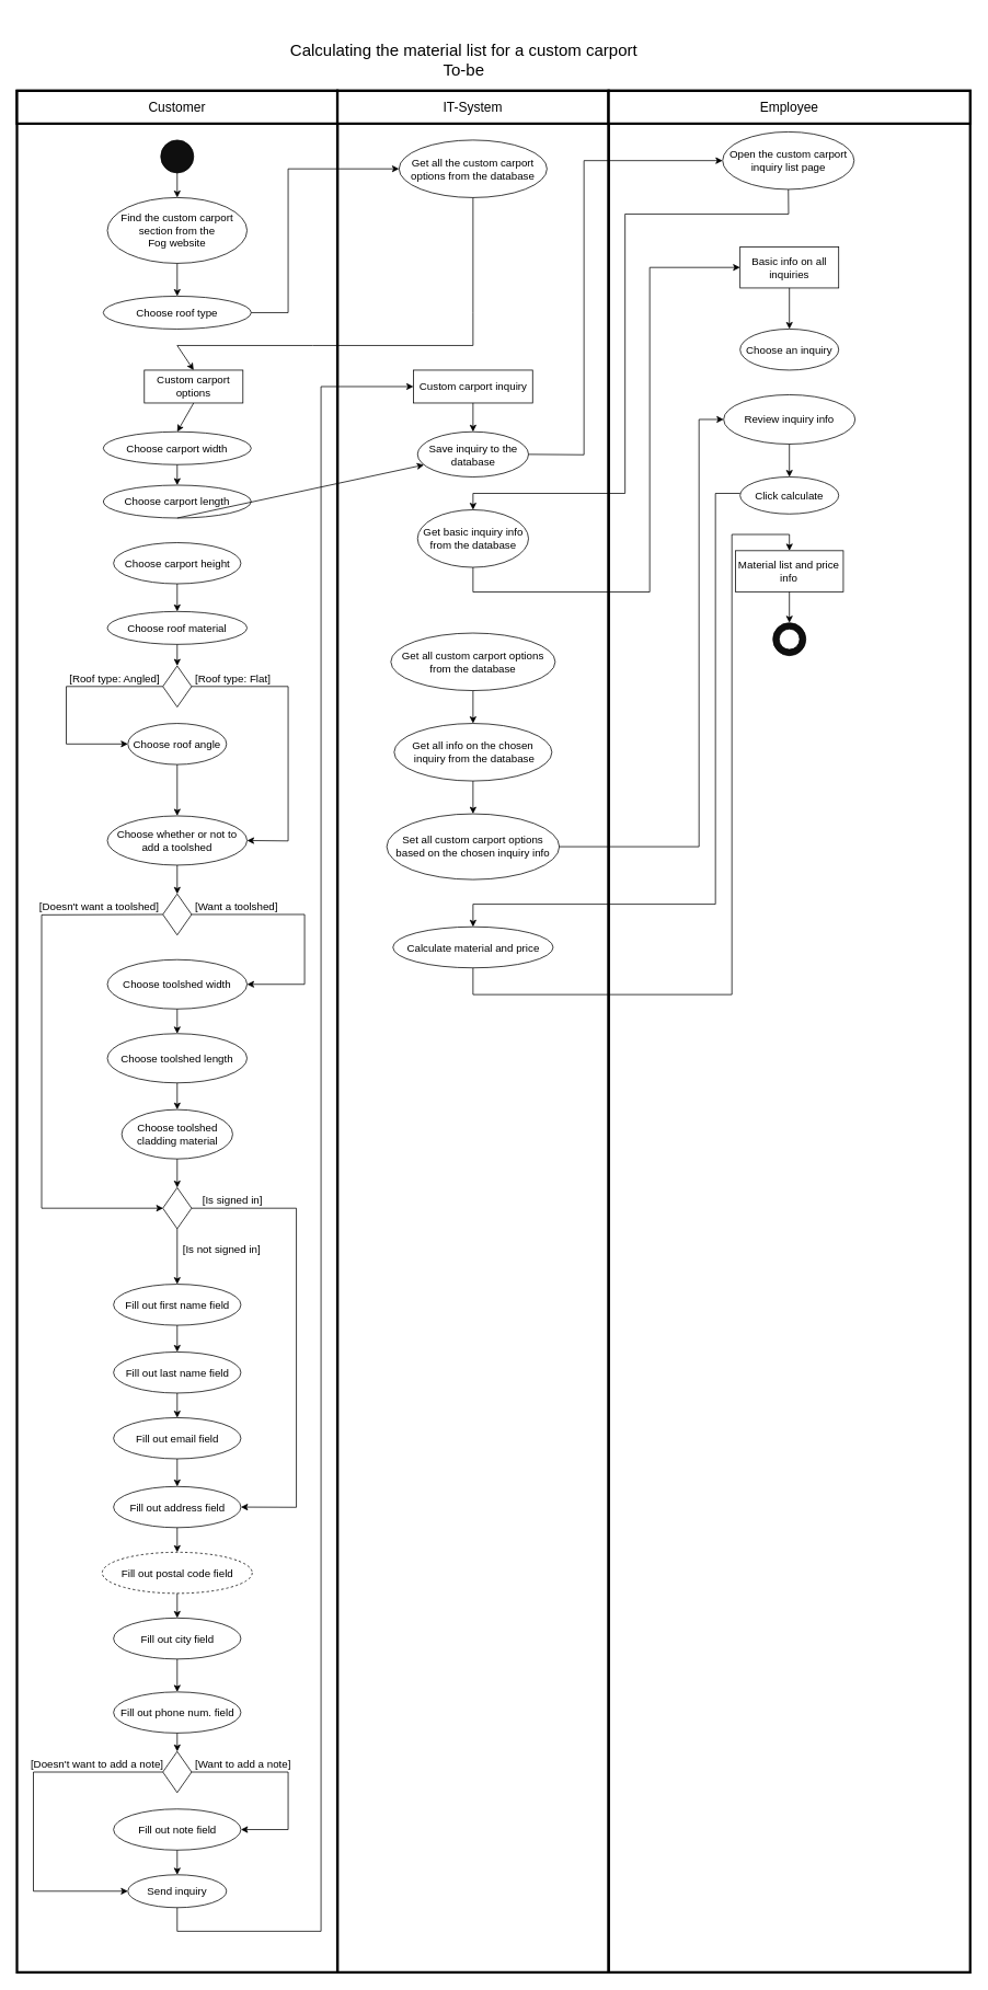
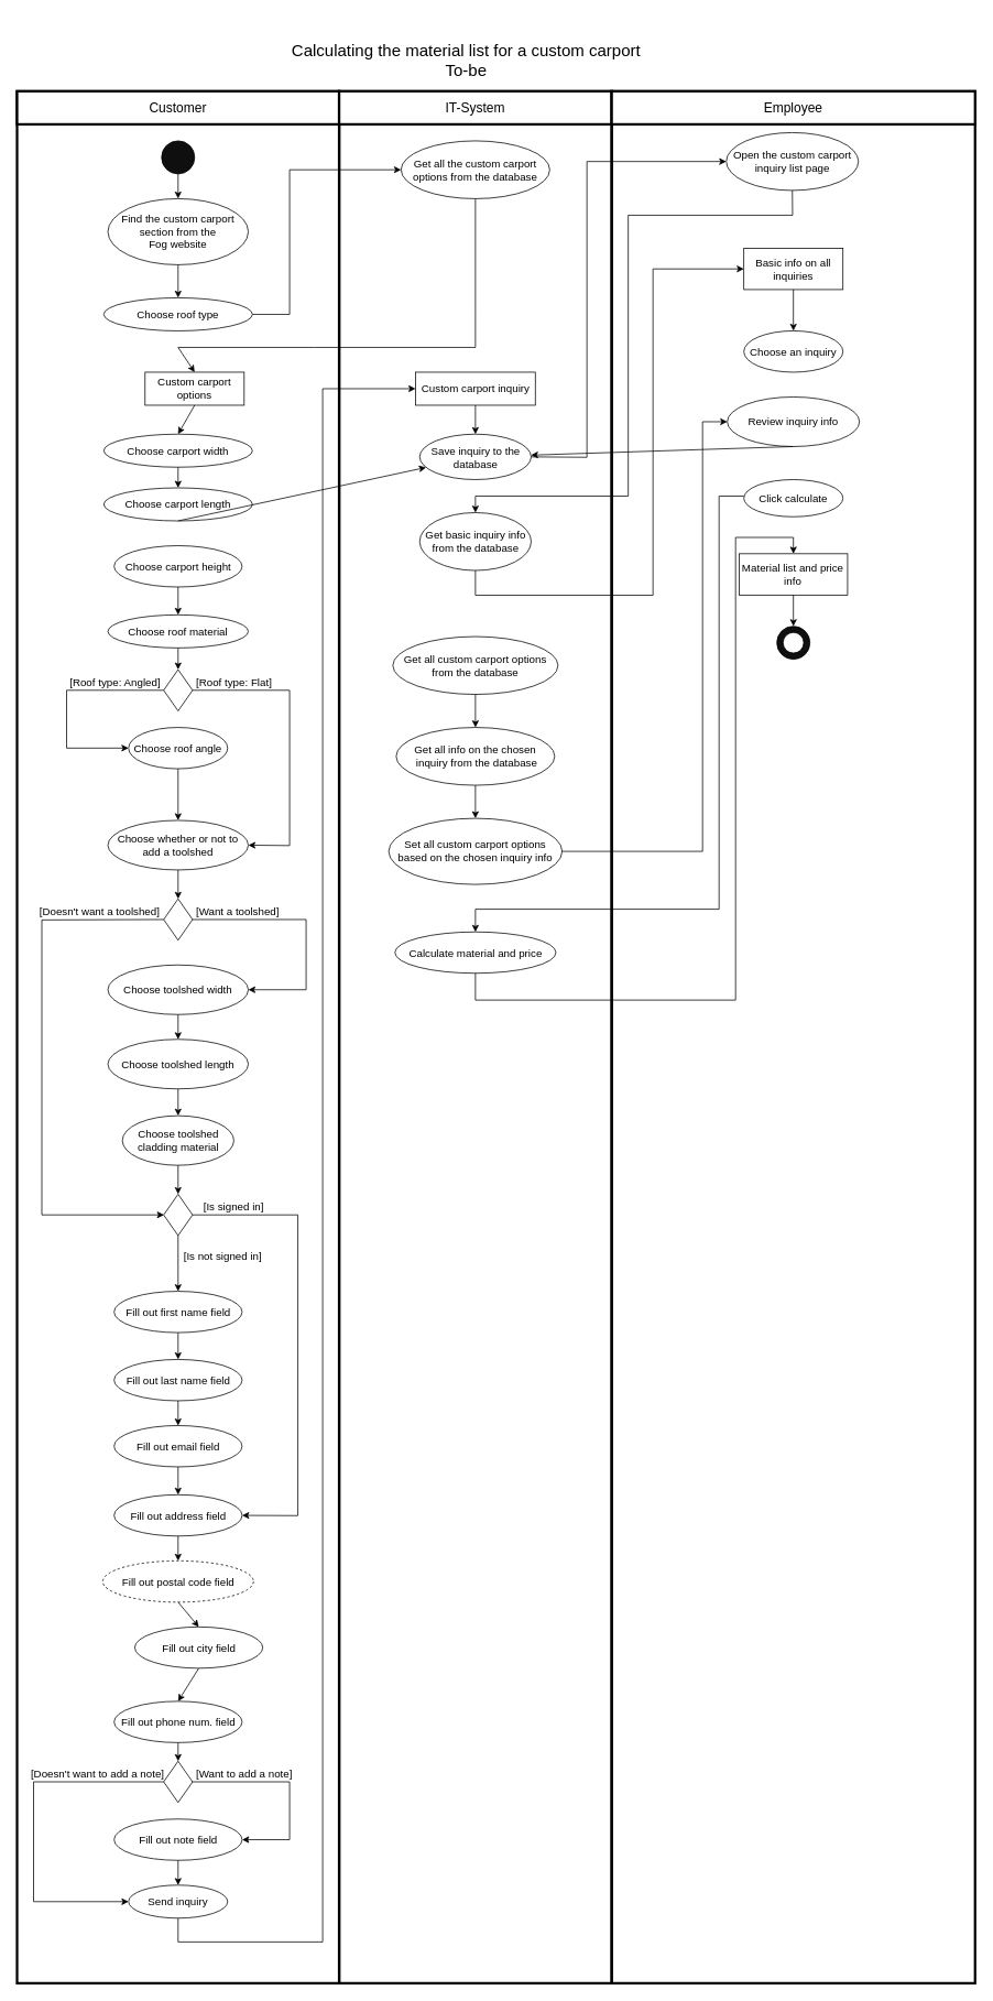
- <mxCell id="97" value="" style="endArrow=classic;html=1;rounded=0;exitX=0.5;exitY=1;exitDx=0;exitDy=0;entryX=0.5;entryY=0;entryDx=0;entryDy=0;" parent="1" source="50" target="96" edge="1"><mxGeometry width="50" height="50" relative="1" as="geometry"><mxPoint x="860" y="710" as="sourcePoint" /><mxPoint x="910" y="660" as="targetPoint" /></mxGeometry></mxCell>
+ <mxCell id="97" value="" style="endArrow=classic;html=1;rounded=0;exitX=0.5;exitY=1;exitDx=0;exitDy=0;" parent="1" source="50" target="81" edge="1"><mxGeometry width="50" height="50" relative="1" as="geometry"><mxPoint x="860" y="710" as="sourcePoint" /><mxPoint x="910" y="660" as="targetPoint" /></mxGeometry></mxCell>
- <mxCell id="65" value="&lt;font style=&quot;font-size: 13px&quot;&gt;Fill out city field&lt;/font&gt;" style="ellipse;whiteSpace=wrap;html=1;fontSize=12;fillColor=#FFFFFF;" parent="1" vertex="1"><mxGeometry x="137.5" y="1968.75" width="155" height="50" as="geometry" /></mxCell>
+ <mxCell id="65" value="&lt;font style=&quot;font-size: 13px&quot;&gt;Fill out city field&lt;/font&gt;" style="ellipse;whiteSpace=wrap;html=1;fontSize=12;fillColor=#FFFFFF;" parent="1" vertex="1"><mxGeometry x="162.5" y="1968.75" width="155" height="50" as="geometry" /></mxCell>
